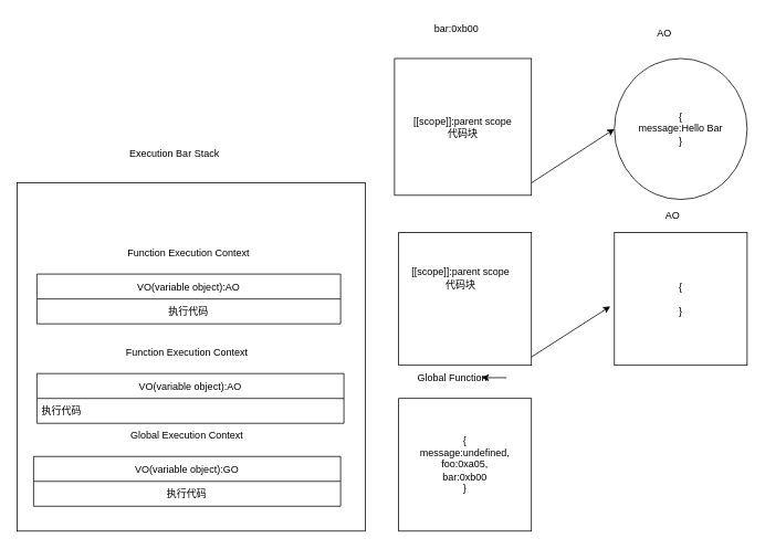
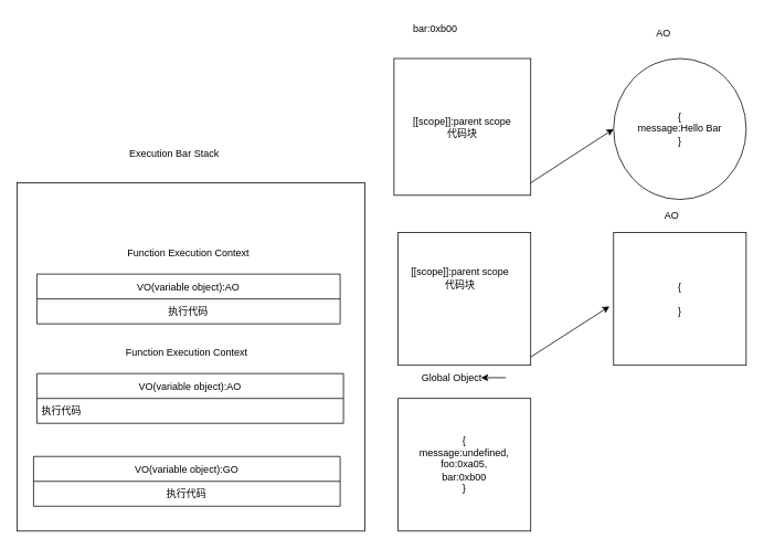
- <mxCell id="14" value="bar:0xb00" style="text;html=1;strokeColor=none;fillColor=none;align=center;verticalAlign=middle;whiteSpace=wrap;rounded=0;" vertex="1" parent="1"><mxGeometry x="480" y="20" width="140" height="30" as="geometry" /></mxCell>
+ <mxCell id="14" value="bar:0xb00" style="text;html=1;strokeColor=none;fillColor=none;align=center;verticalAlign=middle;whiteSpace=wrap;rounded=0;" vertex="1" parent="1"><mxGeometry x="455" y="20" width="140" height="30" as="geometry" /></mxCell>
- <mxCell id="9" value="Global Function" style="text;html=1;strokeColor=none;fillColor=none;align=center;verticalAlign=middle;whiteSpace=wrap;rounded=0;" vertex="1" parent="1"><mxGeometry x="480" y="440" width="130" height="30" as="geometry" /></mxCell>
+ <mxCell id="9" value="Global Object" style="text;html=1;strokeColor=none;fillColor=none;align=center;verticalAlign=middle;whiteSpace=wrap;rounded=0;" vertex="1" parent="1"><mxGeometry x="480" y="440" width="130" height="30" as="geometry" /></mxCell>
- <mxCell id="6" value="Global Execution Context" style="text;html=1;strokeColor=none;fillColor=none;align=center;verticalAlign=middle;whiteSpace=wrap;rounded=0;" vertex="1" parent="1"><mxGeometry x="105" y="510" width="240" height="30" as="geometry" /></mxCell>
